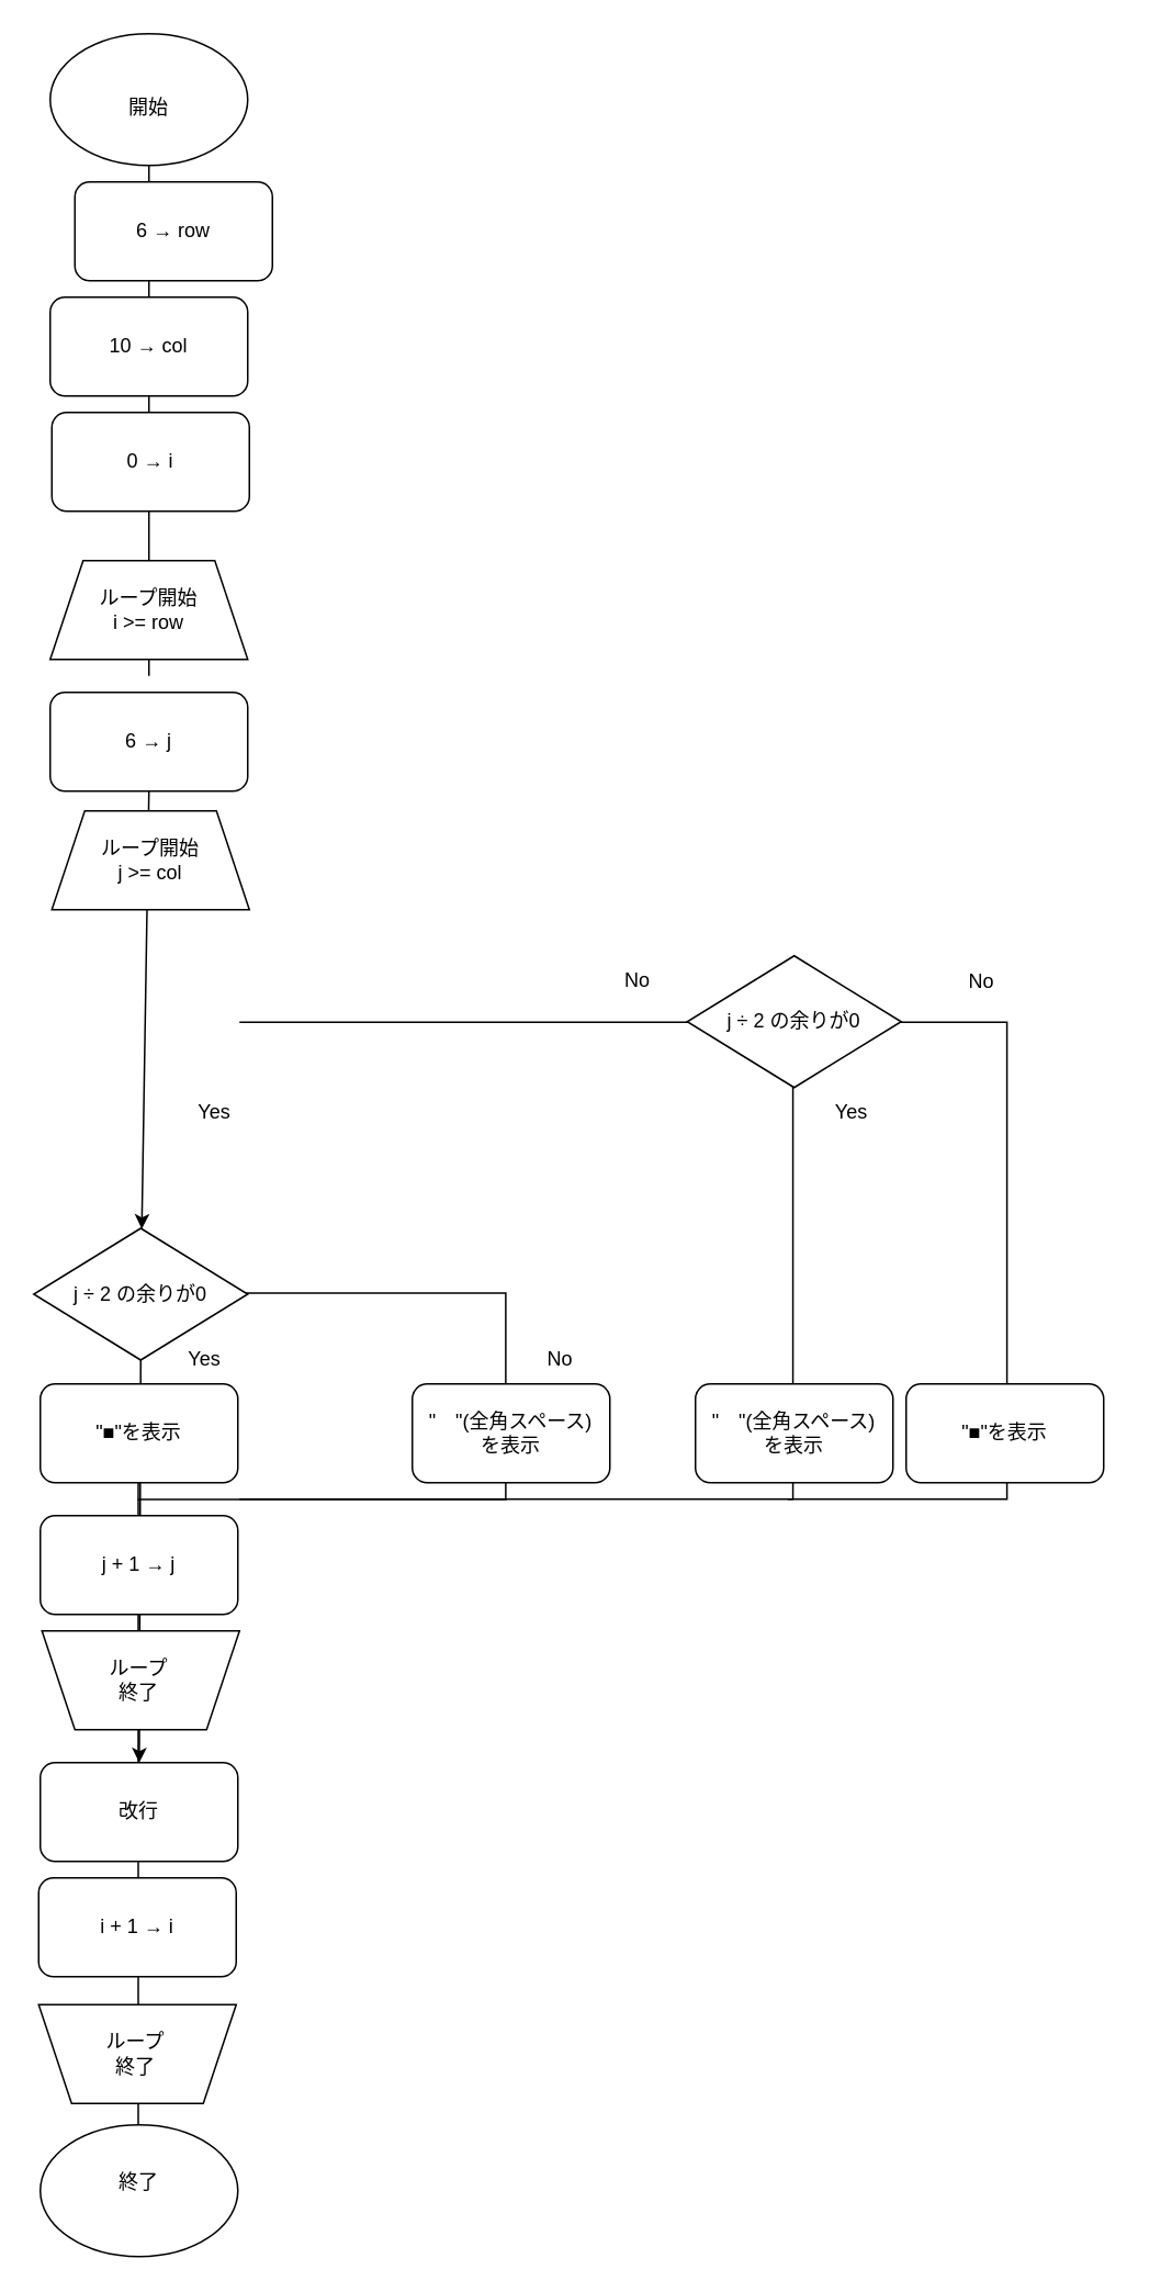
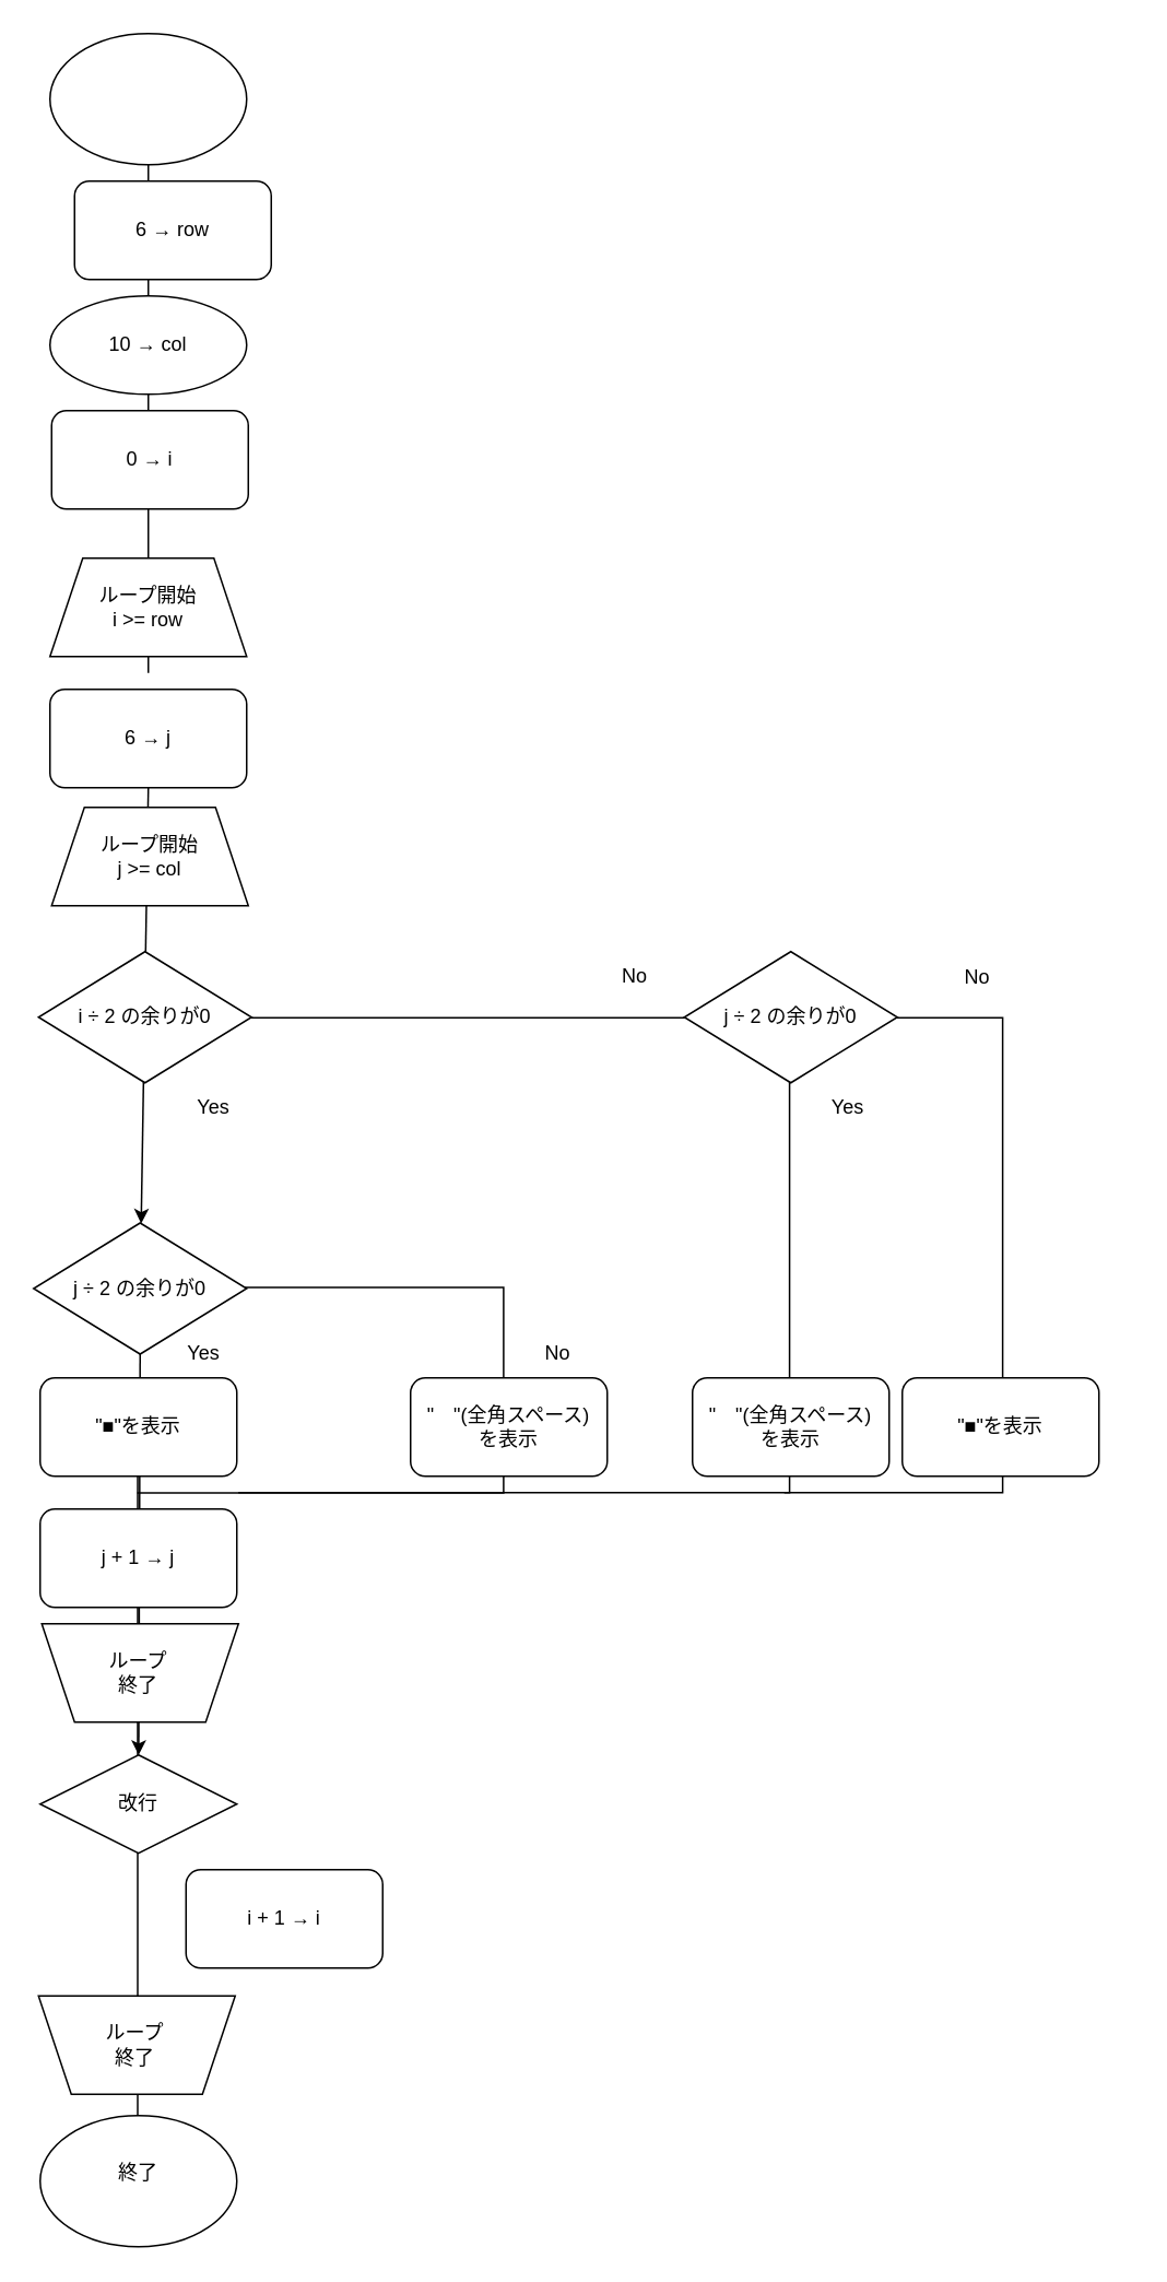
- <mxCell id="14" value="開始" style="text;html=1;align=center;verticalAlign=middle;whiteSpace=wrap;rounded=0;" parent="1" vertex="1"><mxGeometry x="60" y="50" width="60" height="30" as="geometry" /></mxCell>
- <mxCell id="20" value="10 → col" style="rounded=1;whiteSpace=wrap;html=1;" parent="1" vertex="1"><mxGeometry x="30" y="180" width="120" height="60" as="geometry" /></mxCell>
+ <mxCell id="20" value="10 → col" style="ellipse;whiteSpace=wrap;html=1;" parent="1" vertex="1"><mxGeometry x="30" y="180" width="120" height="60" as="geometry" /></mxCell>
+ <mxCell id="34" value="i ÷ 2 の余りが0" style="rhombus;whiteSpace=wrap;html=1;" vertex="1" parent="1"><mxGeometry x="23" y="580" width="130" height="80" as="geometry" /></mxCell>
- <mxCell id="12" value="改行" style="rounded=1;whiteSpace=wrap;html=1;" parent="1" vertex="1"><mxGeometry x="24" y="1070" width="120" height="60" as="geometry" /></mxCell>
+ <mxCell id="12" value="改行" style="rhombus;whiteSpace=wrap;html=1;" parent="1" vertex="1"><mxGeometry x="24" y="1070" width="120" height="60" as="geometry" /></mxCell>
- <mxCell id="31" value="i + 1 → i" style="rounded=1;whiteSpace=wrap;html=1;" parent="1" vertex="1"><mxGeometry x="23" y="1140" width="120" height="60" as="geometry" /></mxCell>
+ <mxCell id="31" value="i + 1 → i" style="rounded=1;whiteSpace=wrap;html=1;" parent="1" vertex="1"><mxGeometry x="113" y="1140" width="120" height="60" as="geometry" /></mxCell>
